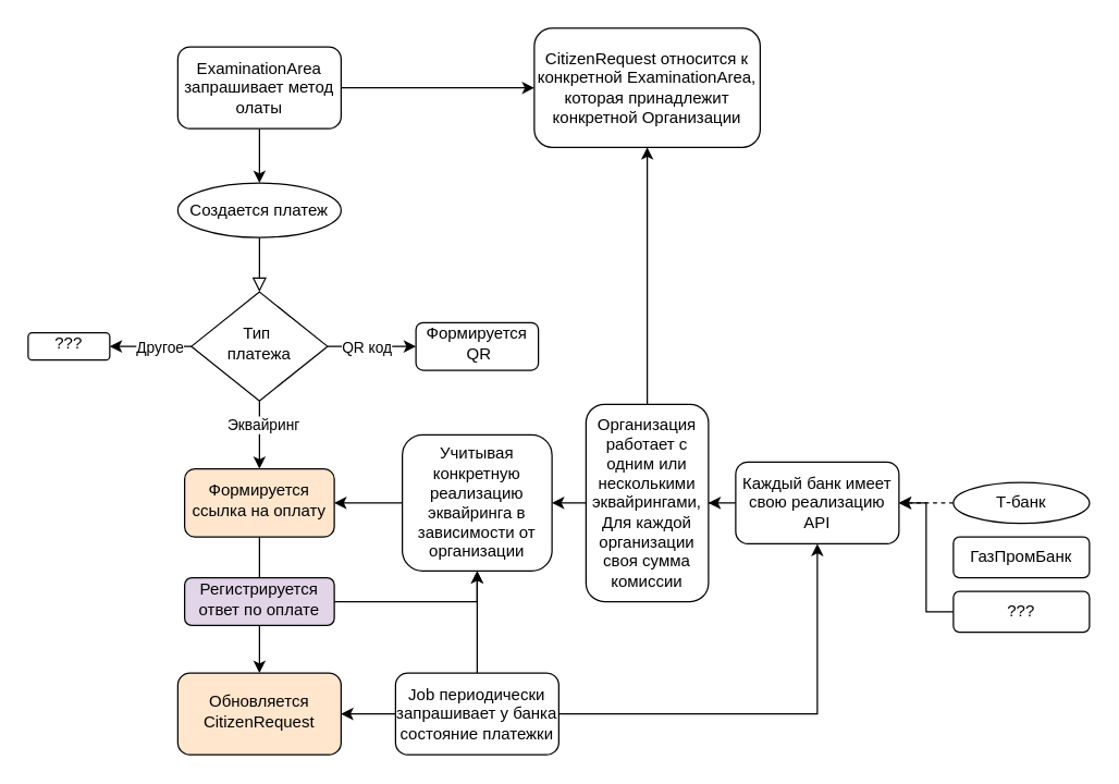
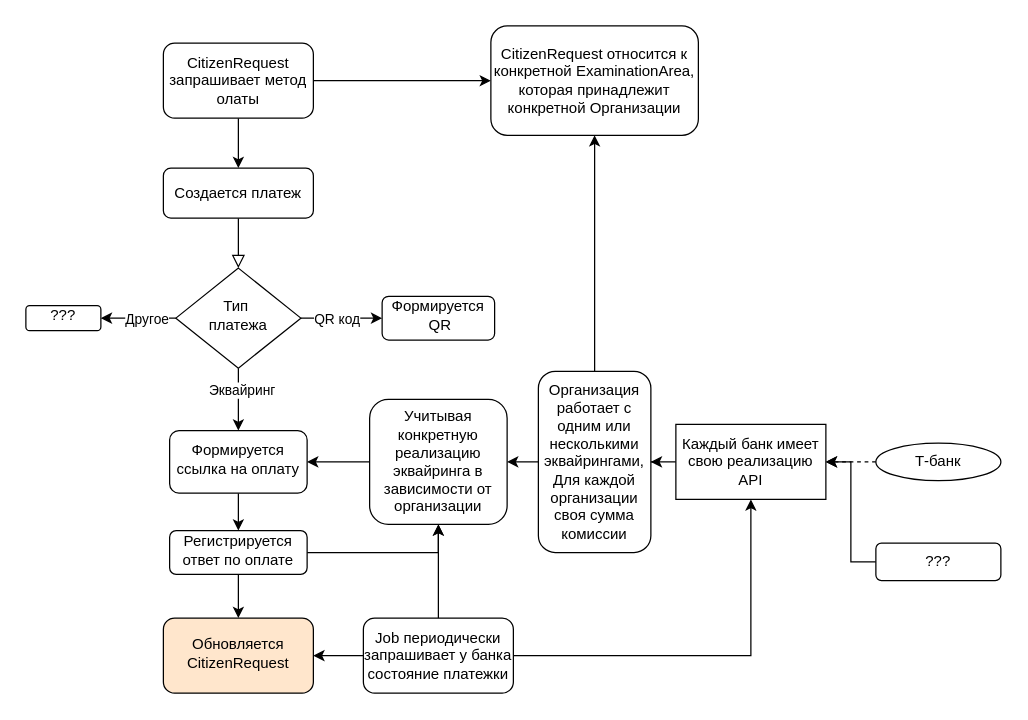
- <mxCell id="27" value="ExaminationArea запрашивает метод олаты" style="rounded=1;whiteSpace=wrap;html=1;" vertex="1" parent="1"><mxGeometry x="130" width="120" height="60" as="geometry" y="34" /></mxCell>
+ <mxCell id="27" value="CitizenRequest запрашивает метод олаты" style="rounded=1;whiteSpace=wrap;html=1;" vertex="1" parent="1"><mxGeometry x="130" width="120" height="60" as="geometry" y="34" /></mxCell>
- <mxCell id="3" value="Создается платеж" style="ellipse;whiteSpace=wrap;html=1;fontSize=12;glass=0;strokeWidth=1;shadow=0;" parent="1" vertex="1"><mxGeometry x="130" y="134" width="120" height="40" as="geometry" /></mxCell>
+ <mxCell id="3" value="Создается платеж" style="rounded=1;whiteSpace=wrap;html=1;fontSize=12;glass=0;strokeWidth=1;shadow=0;" parent="1" vertex="1"><mxGeometry x="130" y="134" width="120" height="40" as="geometry" /></mxCell>
- <mxCell id="14" value="Формируется ссылка на оплату" style="rounded=1;whiteSpace=wrap;html=1;shadow=0;strokeWidth=1;spacing=6;spacingTop=-4;fillColor=#ffe6cc;" vertex="1" parent="1"><mxGeometry x="135" y="344" width="110" height="50" as="geometry" /></mxCell>
+ <mxCell id="14" value="Формируется ссылка на оплату" style="rounded=1;whiteSpace=wrap;html=1;shadow=0;strokeWidth=1;spacing=6;spacingTop=-4;" vertex="1" parent="1"><mxGeometry x="135" y="344" width="110" height="50" as="geometry" /></mxCell>
- <mxCell id="37" value="Каждый банк имеет свою реализацию API" style="rounded=1;whiteSpace=wrap;html=1;" vertex="1" parent="1"><mxGeometry x="540" y="339" width="120" height="60" as="geometry" /></mxCell>
+ <mxCell id="37" value="Каждый банк имеет свою реализацию API" style="whiteSpace=wrap;html=1;rounded=0;" vertex="1" parent="1"><mxGeometry x="540" y="339" width="120" height="60" as="geometry" /></mxCell>
- <mxCell id="33" value="ГазПромБанк" style="rounded=1;whiteSpace=wrap;html=1;" vertex="1" parent="1"><mxGeometry x="700" y="394" width="100" height="30" as="geometry" /></mxCell>
- <mxCell id="13" value="" style="edgeStyle=orthogonalEdgeStyle;rounded=0;orthogonalLoop=1;jettySize=auto;html=1;endArrow=none;" edge="1" parent="1" source="14" target="17"><mxGeometry relative="1" as="geometry" /></mxCell>
+ <mxCell id="13" value="" style="edgeStyle=orthogonalEdgeStyle;rounded=0;orthogonalLoop=1;jettySize=auto;html=1;" edge="1" parent="1" source="14" target="17"><mxGeometry relative="1" as="geometry" /></mxCell>
- <mxCell id="17" value="Регистрируется ответ по оплате" style="whiteSpace=wrap;html=1;rounded=1;shadow=0;strokeWidth=1;spacing=6;spacingTop=-4;fillColor=#e1d5e7;" vertex="1" parent="1"><mxGeometry x="135" y="424" width="110" height="35" as="geometry" /></mxCell>
+ <mxCell id="17" value="Регистрируется ответ по оплате" style="whiteSpace=wrap;html=1;rounded=1;shadow=0;strokeWidth=1;spacing=6;spacingTop=-4;" vertex="1" parent="1"><mxGeometry x="135" y="424" width="110" height="35" as="geometry" /></mxCell>
